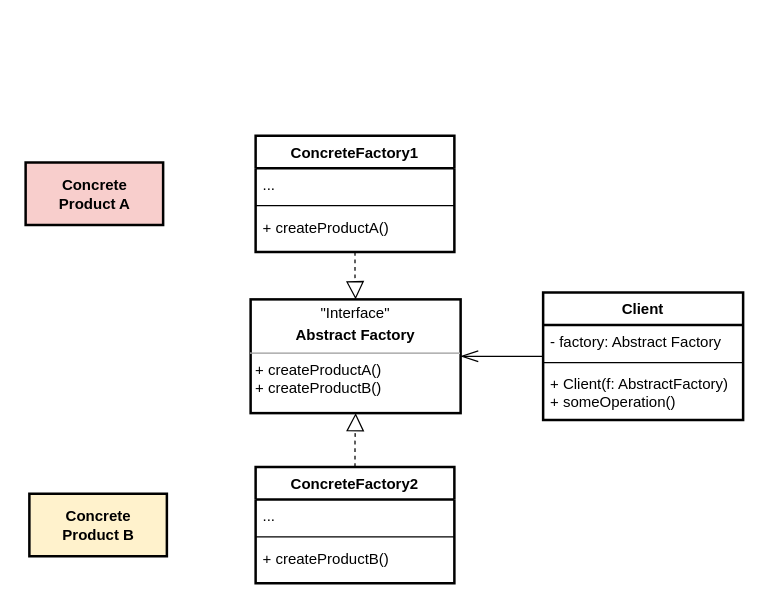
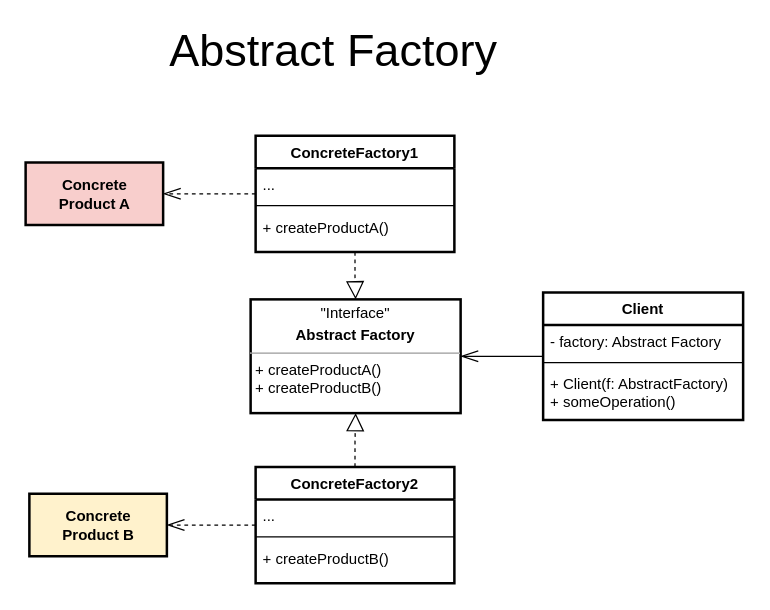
+ <mxCell id="3" value="Abstract Factory" style="text;html=1;strokeColor=none;fillColor=none;align=center;verticalAlign=middle;whiteSpace=wrap;rounded=0;fontSize=36;fontStyle=0;spacingTop=0;spacingLeft=0;" parent="1" vertex="1"><mxGeometry x="113" y="20" width="307" height="40" as="geometry" /></mxCell>
+ <mxCell id="17" style="edgeStyle=orthogonalEdgeStyle;rounded=0;orthogonalLoop=1;jettySize=auto;html=1;fontColor=none;startArrow=none;startFill=0;endArrow=openThin;endFill=0;endSize=12;dashed=1;" edge="1" parent="1" source="19" target="9"><mxGeometry relative="1" as="geometry" /></mxCell>
+ <mxCell id="11" style="edgeStyle=orthogonalEdgeStyle;rounded=0;orthogonalLoop=1;jettySize=auto;html=1;entryX=1;entryY=0.5;entryDx=0;entryDy=0;fontColor=none;startArrow=none;startFill=0;endArrow=openThin;endFill=0;endSize=12;dashed=1;" edge="1" parent="1" source="13" target="10"><mxGeometry relative="1" as="geometry" /></mxCell>
